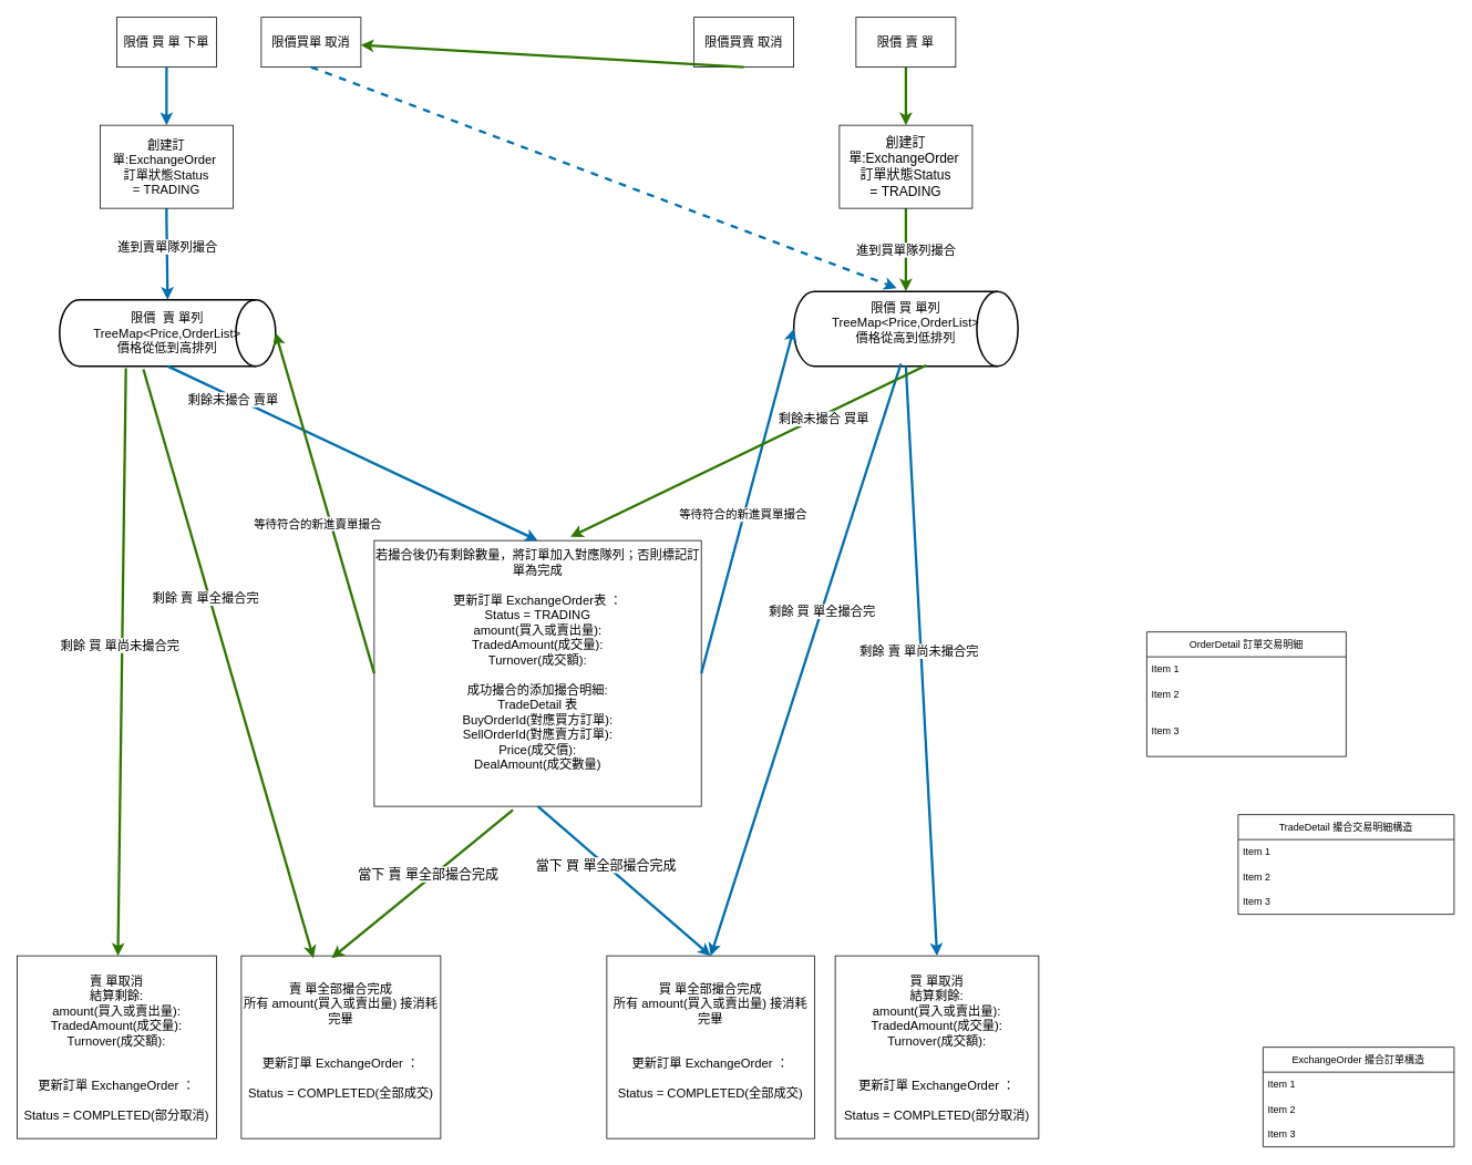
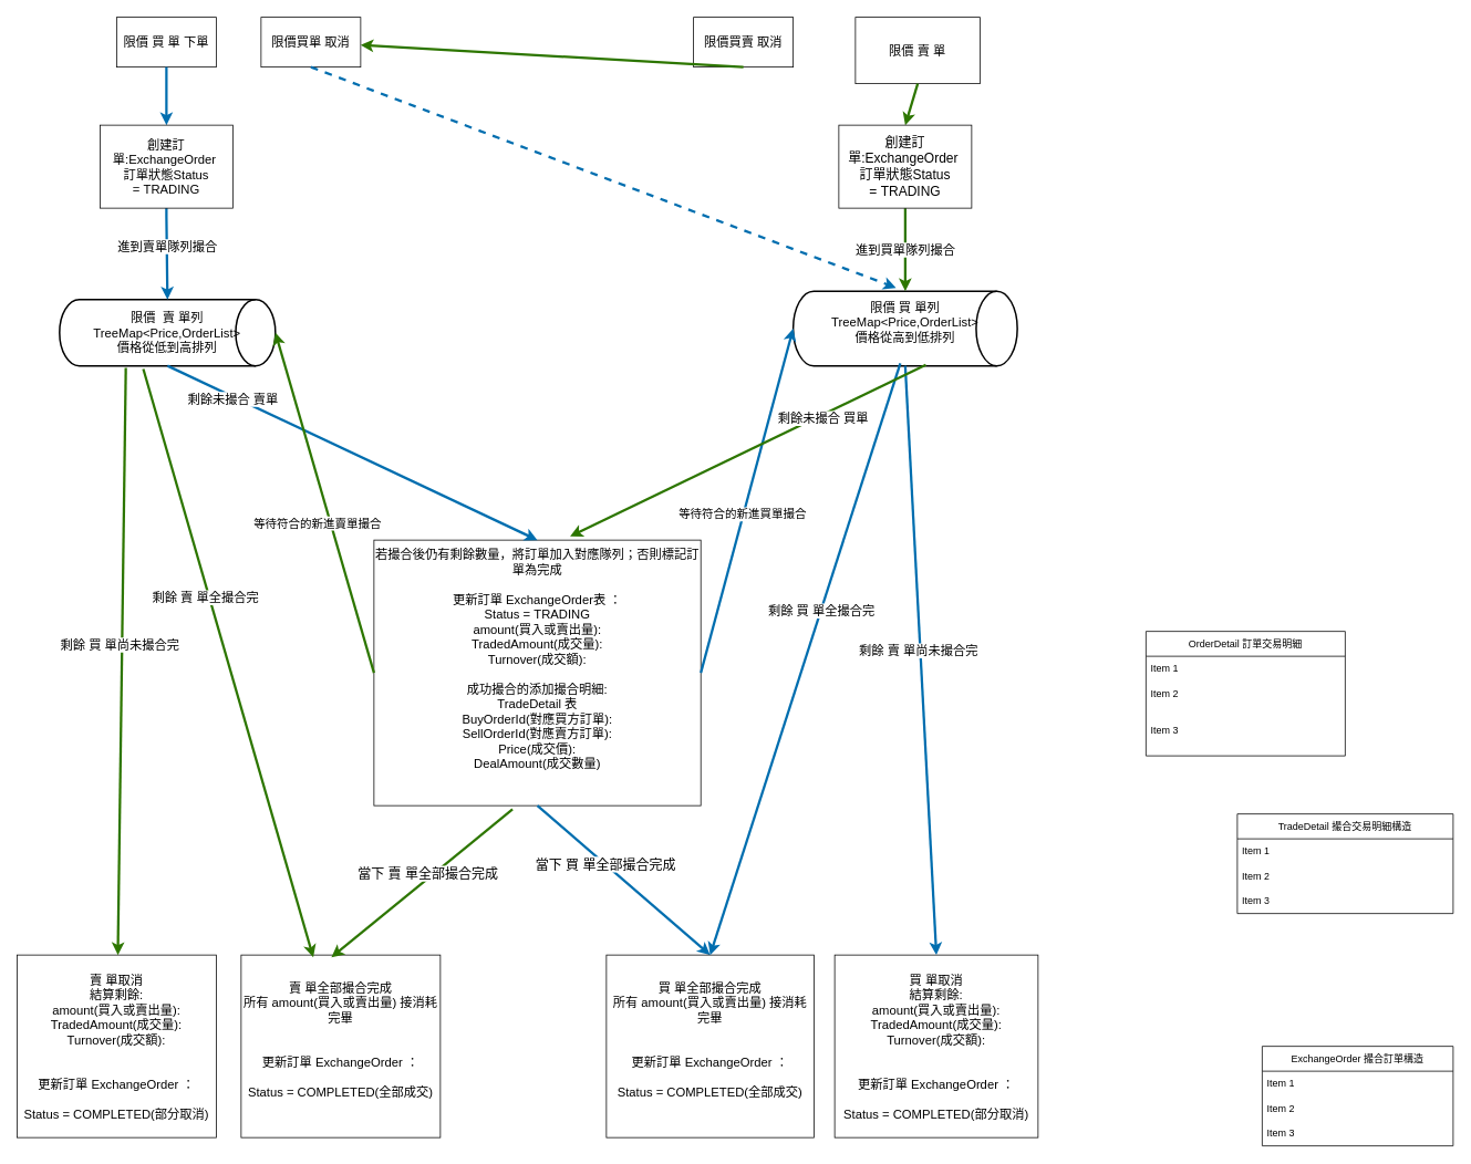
- <mxCell id="5" value="&lt;font style=&quot;font-size: 15px;&quot;&gt;限價 賣 單&lt;/font&gt;" style="rounded=0;whiteSpace=wrap;html=1;" parent="1" vertex="1"><mxGeometry x="1030" y="20" width="120" height="60" as="geometry" /></mxCell>
+ <mxCell id="5" value="&lt;font style=&quot;font-size: 15px;&quot;&gt;限價 賣 單&lt;/font&gt;" style="rounded=0;whiteSpace=wrap;html=1;" parent="1" vertex="1"><mxGeometry x="1030" y="20" width="150" height="80" as="geometry" /></mxCell>
